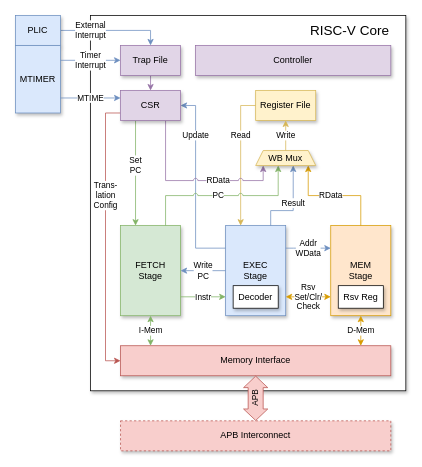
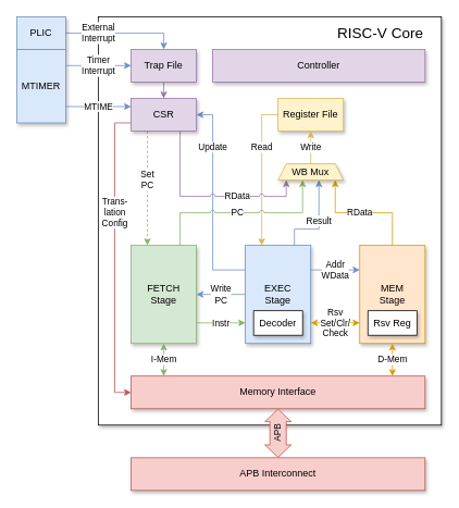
- <mxCell id="23" value="Set&lt;br&gt;PC" style="rounded=0;orthogonalLoop=1;jettySize=auto;html=1;exitX=0.25;exitY=1;exitDx=0;exitDy=0;entryX=0.25;entryY=0;entryDx=0;entryDy=0;fillColor=#d5e8d4;strokeColor=#82b366;" parent="1" source="26" target="3" edge="1"><mxGeometry x="-0.143" relative="1" as="geometry"><mxPoint x="180" y="160" as="sourcePoint" /><mxPoint x="180" y="300" as="targetPoint" /><mxPoint as="offset" /></mxGeometry></mxCell>
+ <mxCell id="23" value="Set&lt;br&gt;PC" style="rounded=0;orthogonalLoop=1;jettySize=auto;html=1;exitX=0.25;exitY=1;exitDx=0;exitDy=0;entryX=0.25;entryY=0;entryDx=0;entryDy=0;fillColor=#d5e8d4;strokeColor=#82b366;dashed=1;" parent="1" source="26" target="3" edge="1"><mxGeometry x="-0.143" relative="1" as="geometry"><mxPoint x="180" y="160" as="sourcePoint" /><mxPoint x="180" y="300" as="targetPoint" /><mxPoint as="offset" /></mxGeometry></mxCell>
- <mxCell id="31" value="APB Interconnect" style="rounded=0;whiteSpace=wrap;html=1;fillColor=#f8cecc;strokeColor=#b85450;shadow=1;horizontal=1;dashed=1;" vertex="1" parent="1"><mxGeometry x="160" y="560" width="360" height="40" as="geometry" /></mxCell>
+ <mxCell id="31" value="APB Interconnect" style="rounded=0;whiteSpace=wrap;html=1;fillColor=#f8cecc;strokeColor=#b85450;shadow=1;horizontal=1;" vertex="1" parent="1"><mxGeometry x="160" y="560" width="360" height="40" as="geometry" /></mxCell>
